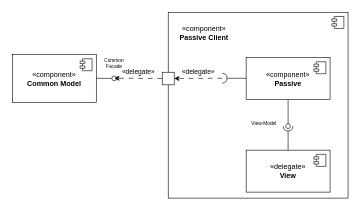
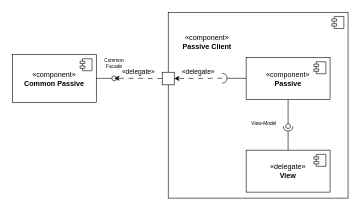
- <mxCell id="18" value="&lt;div&gt;&lt;div&gt;«component»&lt;/div&gt;&lt;/div&gt;&lt;div&gt;&lt;b&gt;Passive Client&lt;/b&gt;&lt;/div&gt;" style="text;html=1;align=center;verticalAlign=middle;whiteSpace=wrap;rounded=0;" vertex="1" parent="1"><mxGeometry x="290" y="30" width="100" height="50" as="geometry" /></mxCell>
+ <mxCell id="18" value="&lt;div&gt;&lt;div&gt;«component»&lt;/div&gt;&lt;/div&gt;&lt;div&gt;&lt;b&gt;Passive Client&lt;/b&gt;&lt;/div&gt;" style="text;html=1;align=center;verticalAlign=middle;whiteSpace=wrap;rounded=0;" vertex="1" parent="1"><mxGeometry x="295" y="45" width="100" height="50" as="geometry" /></mxCell>
- <mxCell id="4" value="&lt;div&gt;«component»&lt;b&gt;&lt;br&gt;&lt;/b&gt;&lt;/div&gt;&lt;div&gt;&lt;b&gt;Common Model&lt;/b&gt;&lt;/div&gt;" style="html=1;dropTarget=0;whiteSpace=wrap;" vertex="1" parent="1"><mxGeometry x="20" y="90.5" width="140" height="80" as="geometry" /></mxCell>
+ <mxCell id="4" value="&lt;div&gt;«component»&lt;b&gt;&lt;br&gt;&lt;/b&gt;&lt;/div&gt;&lt;div&gt;&lt;b&gt;Common Passive&lt;/b&gt;&lt;/div&gt;" style="html=1;dropTarget=0;whiteSpace=wrap;" vertex="1" parent="1"><mxGeometry x="20" y="90.5" width="140" height="80" as="geometry" /></mxCell>
